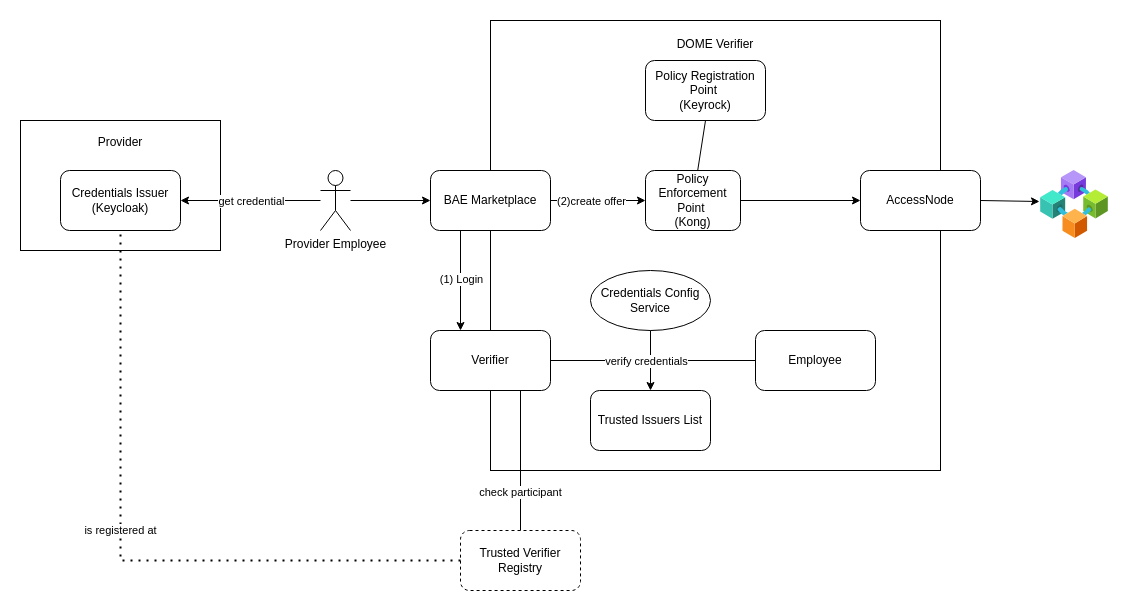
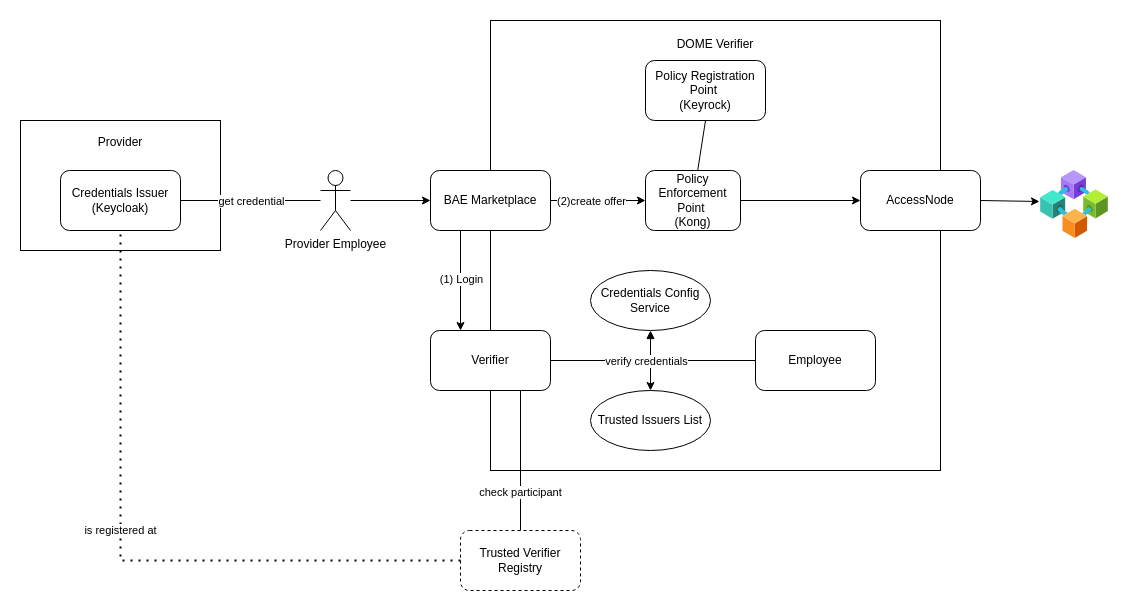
- <mxCell id="31" value="" style="endArrow=classic;html=1;rounded=0;entryX=1;entryY=0.5;entryDx=0;entryDy=0;" edge="1" parent="1" source="25" target="30"><mxGeometry width="50" height="50" relative="1" as="geometry"><mxPoint x="240" y="200" as="sourcePoint" /><mxPoint x="180" y="320" as="targetPoint" /></mxGeometry></mxCell>
+ <mxCell id="31" value="" style="endArrow=none;html=1;rounded=0;entryX=1;entryY=0.5;entryDx=0;entryDy=0;" edge="1" parent="1" source="25" target="30"><mxGeometry width="50" height="50" relative="1" as="geometry"><mxPoint x="240" y="200" as="sourcePoint" /><mxPoint x="180" y="320" as="targetPoint" /></mxGeometry></mxCell>
- <mxCell id="13" value="" style="endArrow=none;html=1;rounded=0;entryX=0.5;entryY=1;entryDx=0;entryDy=0;exitX=1;exitY=0.5;exitDx=0;exitDy=0;" edge="1" parent="1" source="5" target="6"><mxGeometry width="50" height="50" relative="1" as="geometry"><mxPoint x="550" y="360" as="sourcePoint" /><mxPoint x="670" y="330" as="targetPoint" /><Array as="points"><mxPoint x="650" y="360" /></Array></mxGeometry></mxCell>
+ <mxCell id="13" value="" style="endArrow=block;html=1;rounded=0;entryX=0.5;entryY=1;entryDx=0;entryDy=0;exitX=1;exitY=0.5;exitDx=0;exitDy=0;" edge="1" parent="1" source="5" target="6"><mxGeometry width="50" height="50" relative="1" as="geometry"><mxPoint x="550" y="360" as="sourcePoint" /><mxPoint x="670" y="330" as="targetPoint" /><Array as="points"><mxPoint x="650" y="360" /></Array></mxGeometry></mxCell>
- <mxCell id="9" value="Trusted Issuers List" style="rounded=1;whiteSpace=wrap;html=1;" vertex="1" parent="1"><mxGeometry x="590" y="390" width="120" height="60" as="geometry" /></mxCell>
+ <mxCell id="9" value="Trusted Issuers List" style="ellipse;whiteSpace=wrap;html=1;" vertex="1" parent="1"><mxGeometry x="590" y="390" width="120" height="60" as="geometry" /></mxCell>
